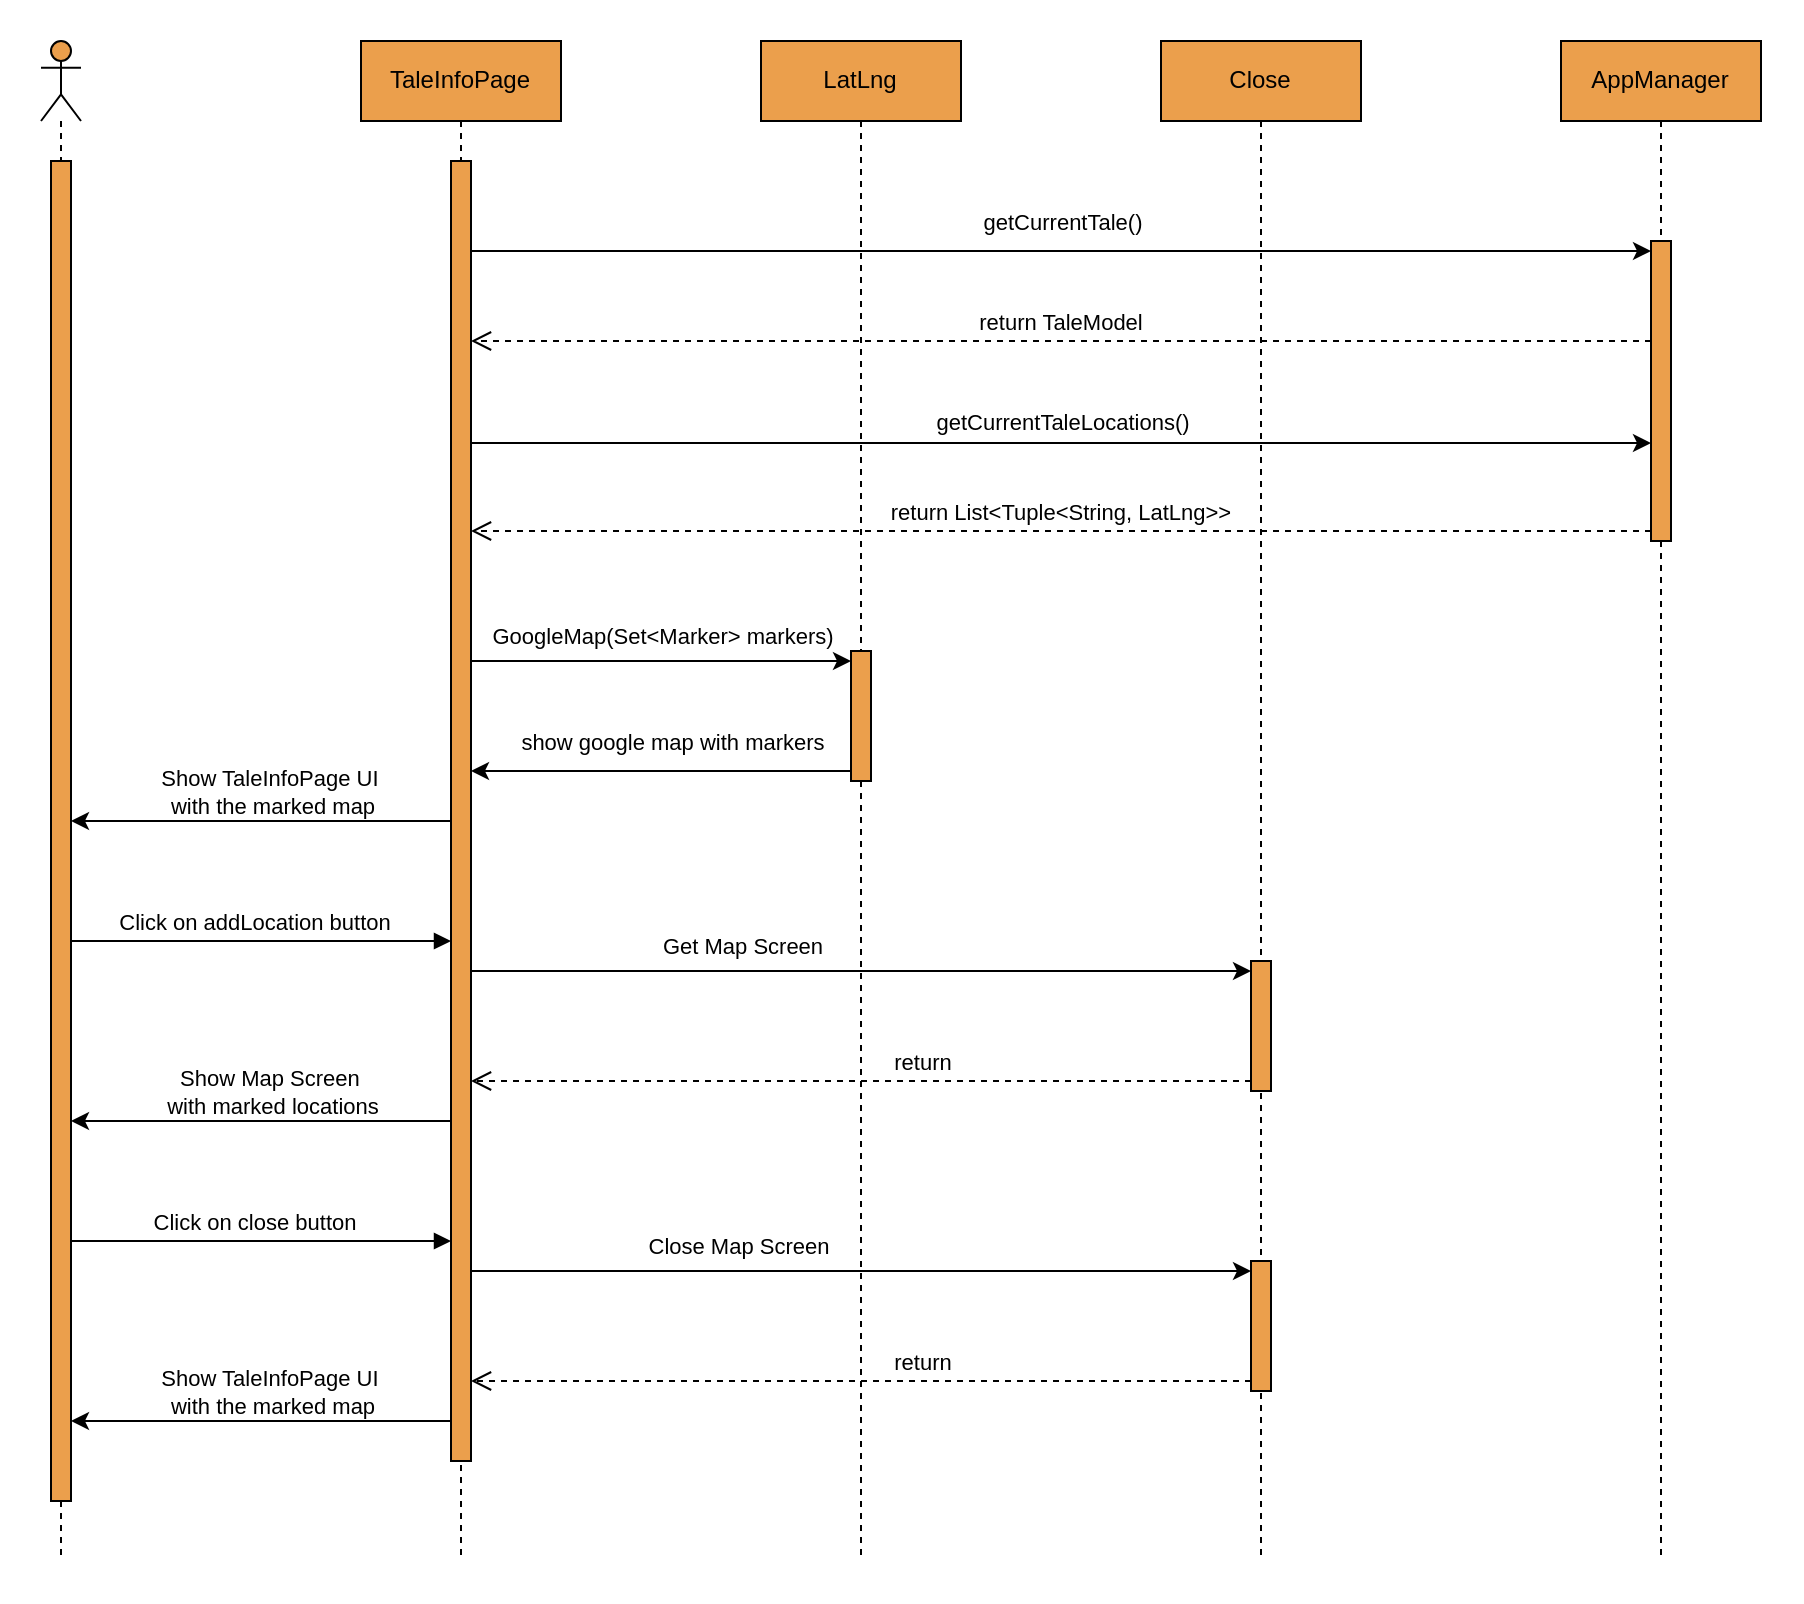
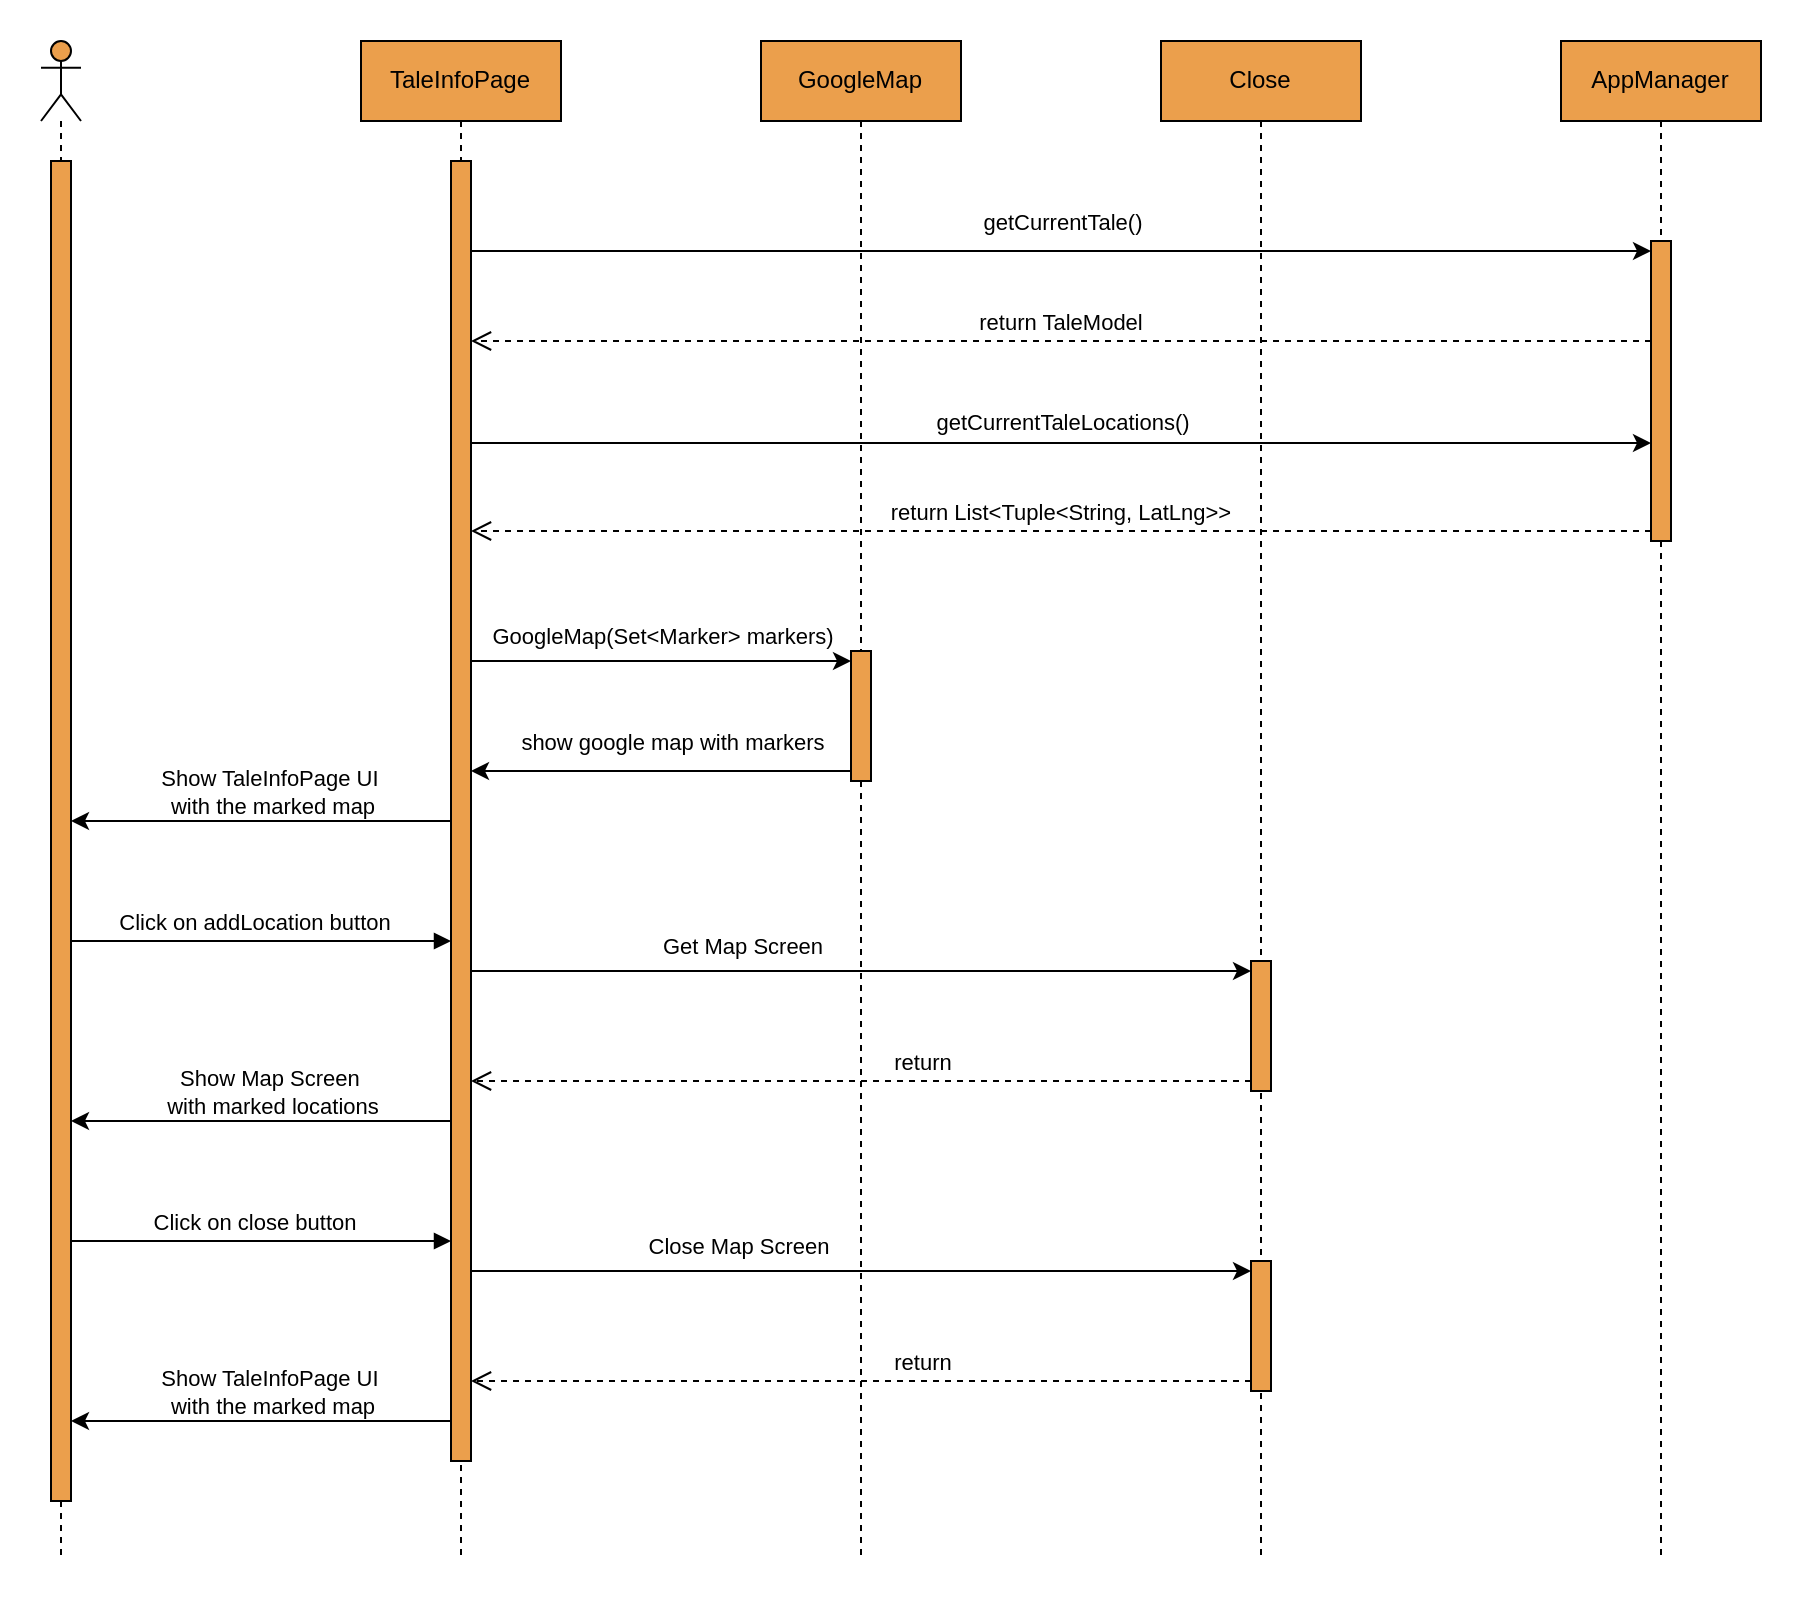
- <mxCell id="9" value="LatLng" style="shape=umlLifeline;perimeter=lifelinePerimeter;whiteSpace=wrap;html=1;container=1;dropTarget=0;collapsible=0;recursiveResize=0;outlineConnect=0;portConstraint=eastwest;newEdgeStyle={&quot;curved&quot;:0,&quot;rounded&quot;:0};fillColor=#eb9f4c;" vertex="1" parent="1"><mxGeometry x="380" y="20" width="100" height="760" as="geometry" /></mxCell>
+ <mxCell id="9" value="GoogleMap" style="shape=umlLifeline;perimeter=lifelinePerimeter;whiteSpace=wrap;html=1;container=1;dropTarget=0;collapsible=0;recursiveResize=0;outlineConnect=0;portConstraint=eastwest;newEdgeStyle={&quot;curved&quot;:0,&quot;rounded&quot;:0};fillColor=#eb9f4c;" vertex="1" parent="1"><mxGeometry x="380" y="20" width="100" height="760" as="geometry" /></mxCell>
